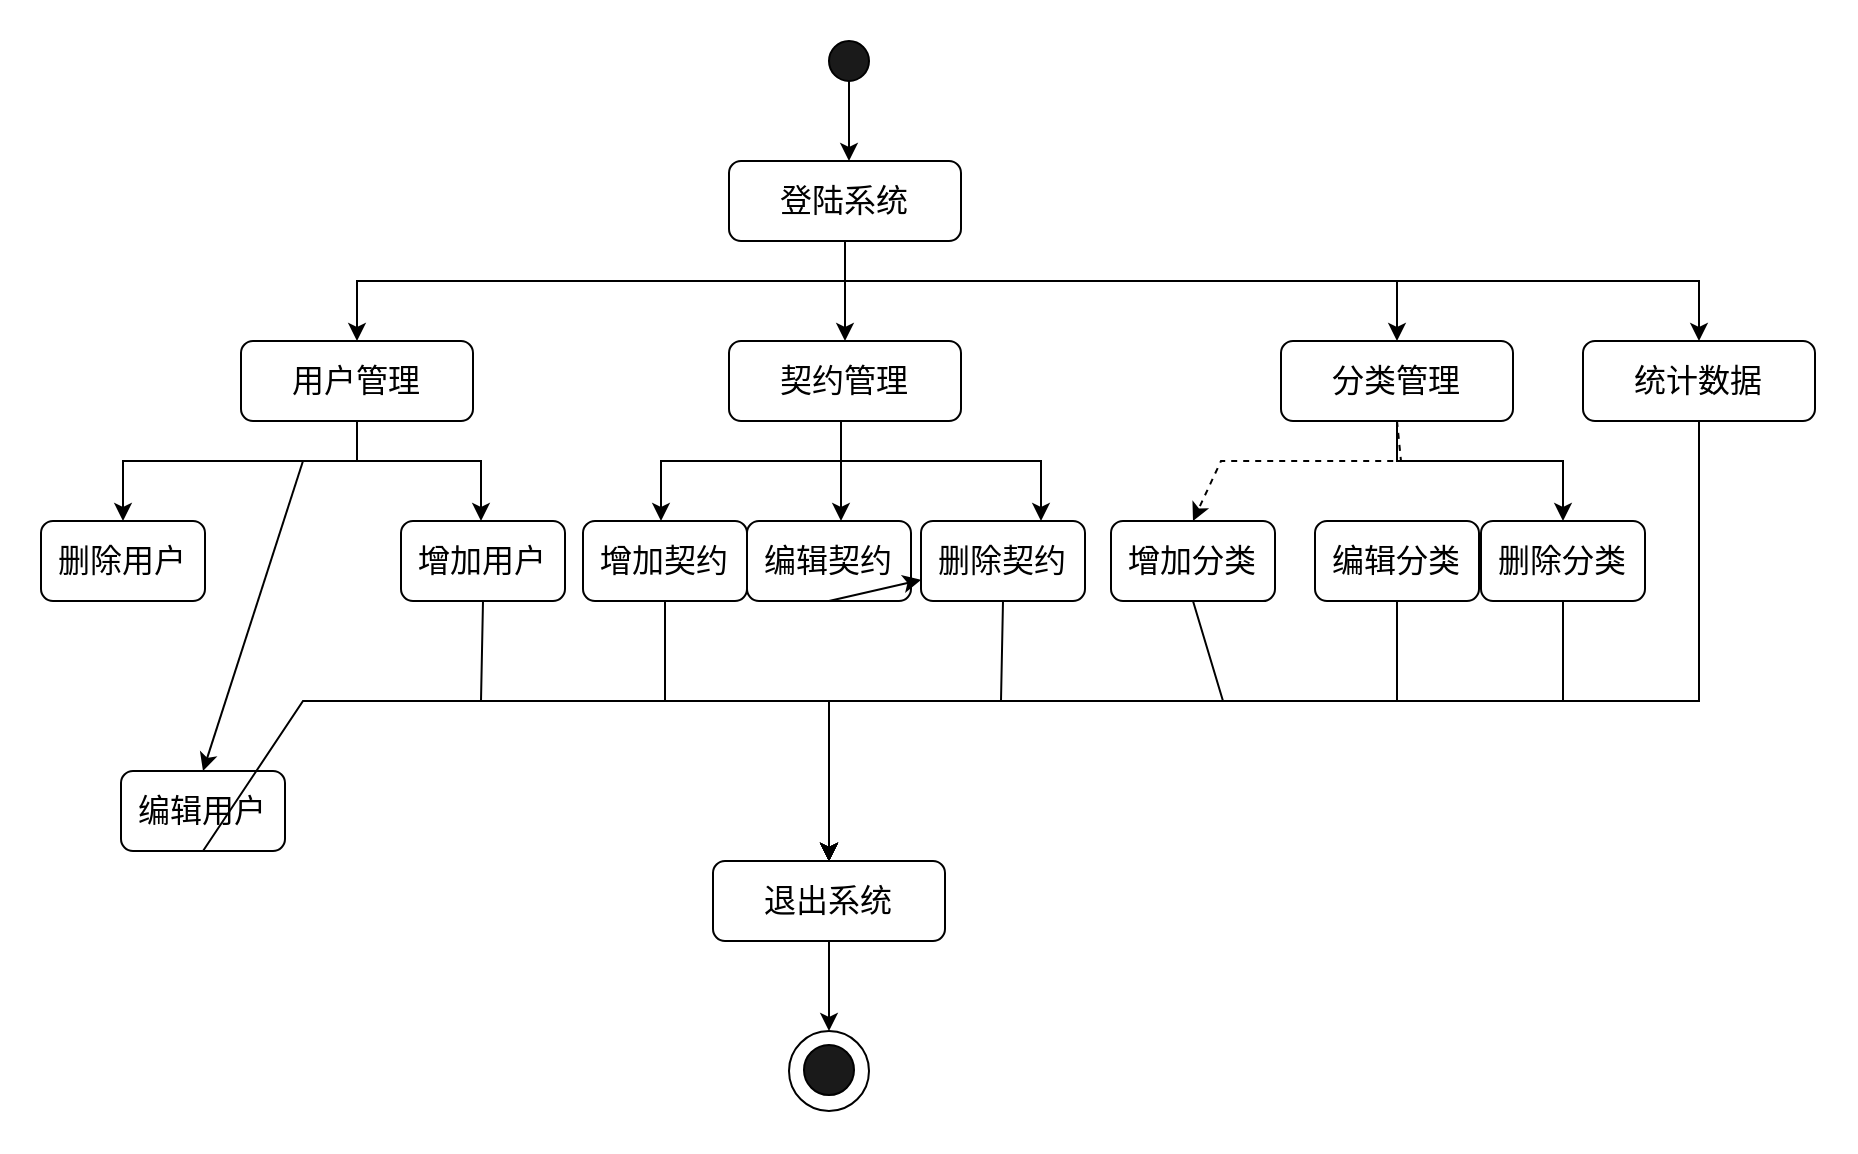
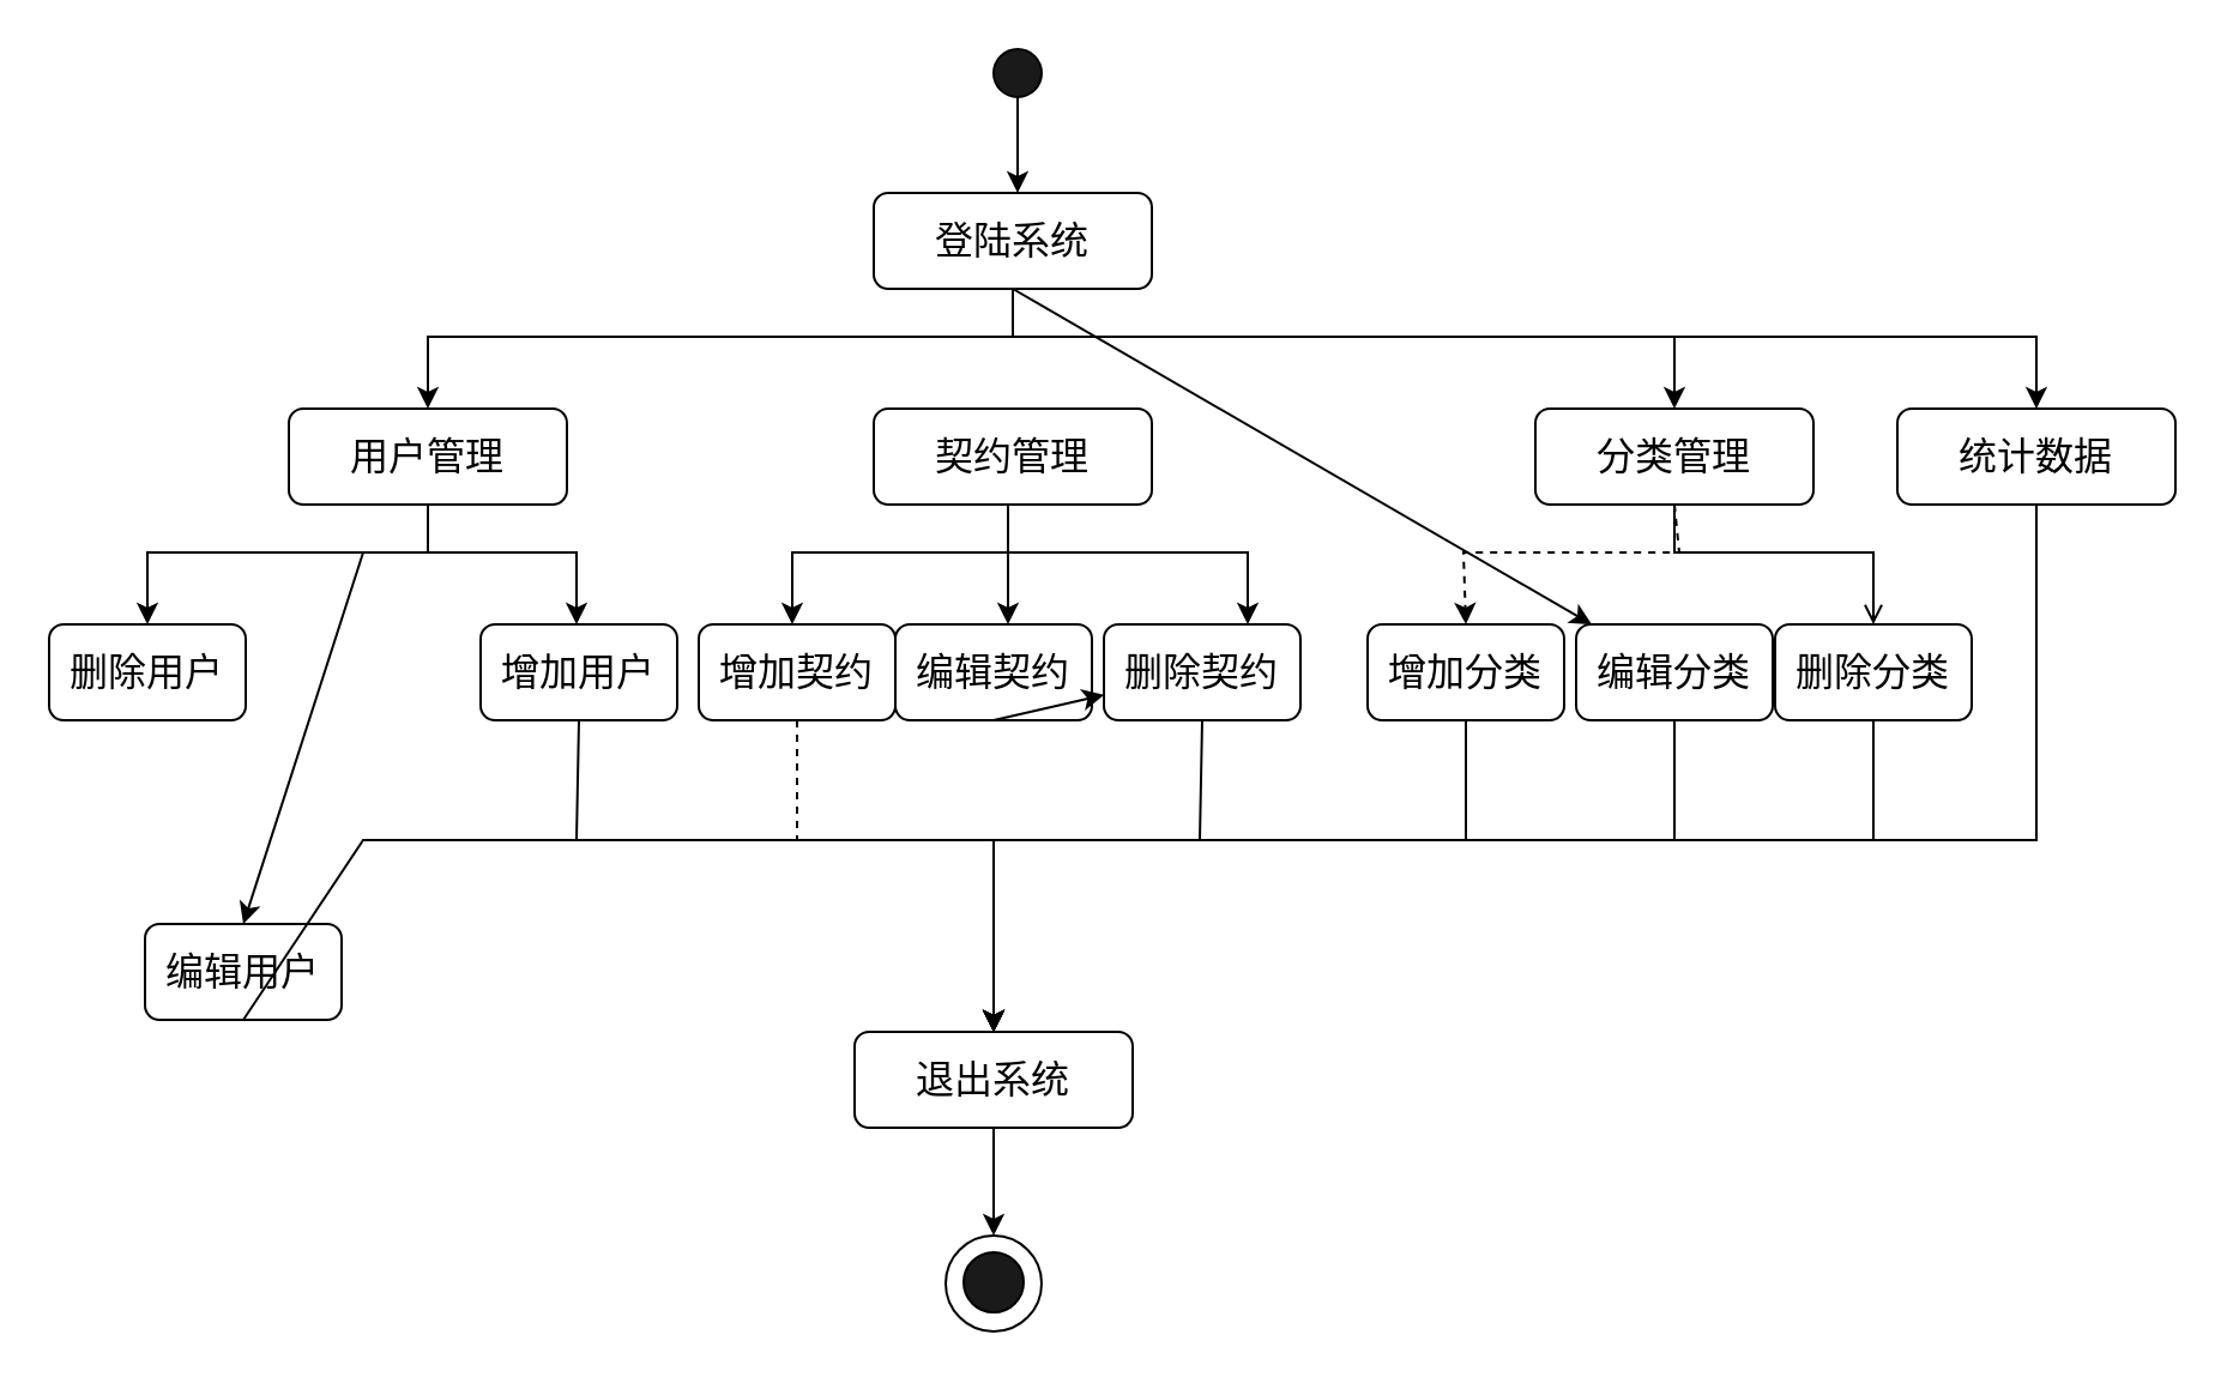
- <mxCell id="9" value="" style="endArrow=classic;html=1;rounded=0;exitX=0.5;exitY=1;exitDx=0;exitDy=0;entryX=0.5;entryY=0;entryDx=0;entryDy=0;fontSize=16;fontFamily=Times New Roman;" parent="1" source="4" target="6" edge="1"><mxGeometry width="50" height="50" relative="1" as="geometry"><mxPoint x="470" y="310" as="sourcePoint" /><mxPoint x="520" y="260" as="targetPoint" /></mxGeometry></mxCell>
+ <mxCell id="9" value="" style="endArrow=classic;html=1;rounded=0;exitX=0.5;exitY=1;exitDx=0;exitDy=0;fontSize=16;fontFamily=Times New Roman;" parent="1" source="4" target="20" edge="1"><mxGeometry width="50" height="50" relative="1" as="geometry"><mxPoint x="470" y="310" as="sourcePoint" /><mxPoint x="520" y="260" as="targetPoint" /></mxGeometry></mxCell>
- <mxCell id="29" value="" style="endArrow=classic;html=1;rounded=0;exitX=0.5;exitY=1;exitDx=0;exitDy=0;entryX=0.5;entryY=0;entryDx=0;entryDy=0;fontSize=16;fontFamily=Times New Roman;" parent="1" source="7" target="21" edge="1"><mxGeometry width="50" height="50" relative="1" as="geometry"><mxPoint x="470" y="310" as="sourcePoint" /><mxPoint x="520" y="260" as="targetPoint" /><Array as="points"><mxPoint x="698" y="230" /><mxPoint x="781" y="230" /></Array></mxGeometry></mxCell>
+ <mxCell id="29" value="" style="endArrow=open;html=1;rounded=0;exitX=0.5;exitY=1;exitDx=0;exitDy=0;entryX=0.5;entryY=0;entryDx=0;entryDy=0;fontSize=16;fontFamily=Times New Roman;" parent="1" source="7" target="21" edge="1"><mxGeometry width="50" height="50" relative="1" as="geometry"><mxPoint x="470" y="310" as="sourcePoint" /><mxPoint x="520" y="260" as="targetPoint" /><Array as="points"><mxPoint x="698" y="230" /><mxPoint x="781" y="230" /></Array></mxGeometry></mxCell>
- <mxCell id="19" value="增加分类" style="rounded=1;whiteSpace=wrap;html=1;fillColor=#FFFFFF;fontSize=16;fontFamily=Times New Roman;" parent="1" vertex="1"><mxGeometry x="555" y="260" width="82" height="40" as="geometry" /></mxCell>
+ <mxCell id="19" value="增加分类" style="rounded=1;whiteSpace=wrap;html=1;fillColor=#FFFFFF;fontSize=16;fontFamily=Times New Roman;" parent="1" vertex="1"><mxGeometry x="570" y="260" width="82" height="40" as="geometry" /></mxCell>
- <mxCell id="35" value="" style="endArrow=classic;html=1;rounded=0;exitX=0.5;exitY=1;exitDx=0;exitDy=0;entryX=0.5;entryY=0;entryDx=0;entryDy=0;fontSize=16;fontFamily=Times New Roman;" parent="1" source="13" target="30" edge="1"><mxGeometry width="50" height="50" relative="1" as="geometry"><mxPoint x="470" y="310" as="sourcePoint" /><mxPoint x="520" y="260" as="targetPoint" /><Array as="points"><mxPoint x="332" y="350" /><mxPoint x="414" y="350" /></Array></mxGeometry></mxCell>
+ <mxCell id="35" value="" style="endArrow=classic;html=1;rounded=0;exitX=0.5;exitY=1;exitDx=0;exitDy=0;entryX=0.5;entryY=0;entryDx=0;entryDy=0;fontSize=16;fontFamily=Times New Roman;dashed=1;" parent="1" source="13" target="30" edge="1"><mxGeometry width="50" height="50" relative="1" as="geometry"><mxPoint x="470" y="310" as="sourcePoint" /><mxPoint x="520" y="260" as="targetPoint" /><Array as="points"><mxPoint x="332" y="350" /><mxPoint x="414" y="350" /></Array></mxGeometry></mxCell>
